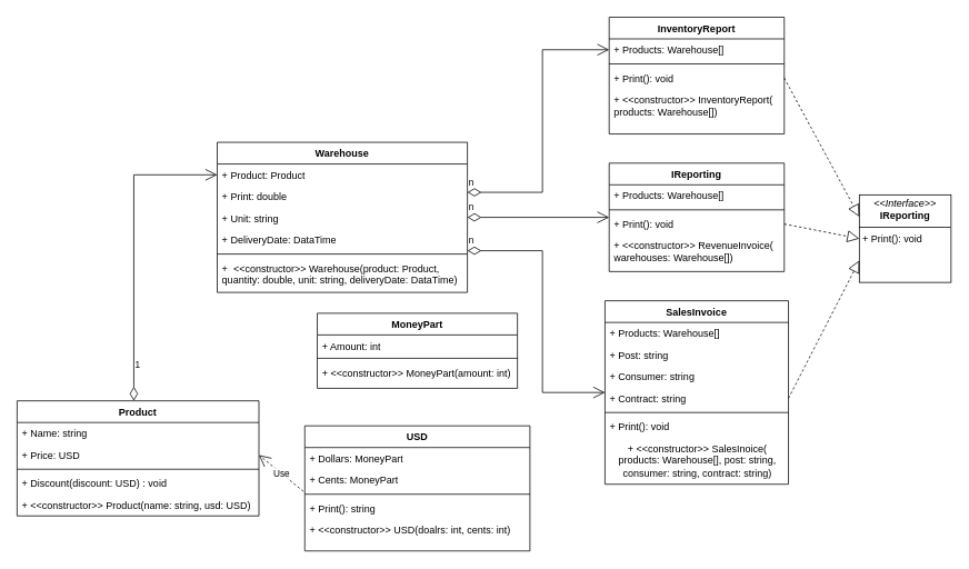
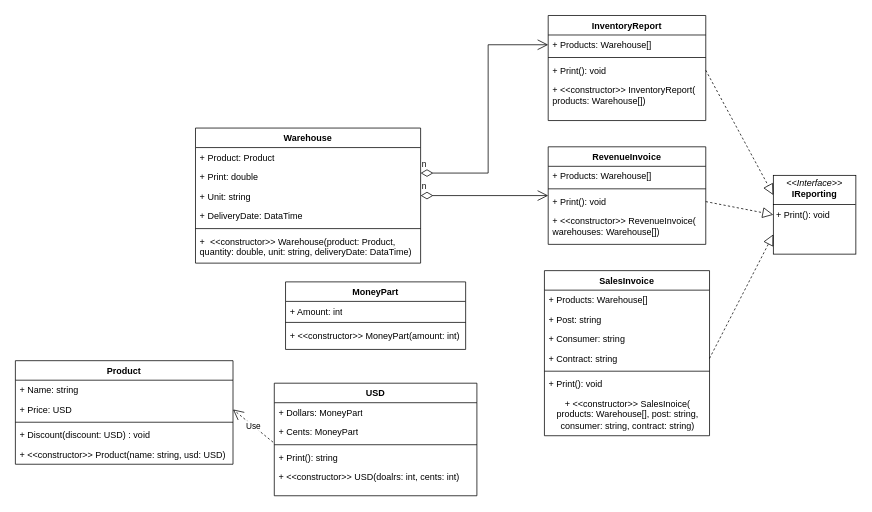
- <mxCell id="26" value="IReporting" style="swimlane;fontStyle=1;align=center;verticalAlign=top;childLayout=stackLayout;horizontal=1;startSize=26;horizontalStack=0;resizeParent=1;resizeParentMax=0;resizeLast=0;collapsible=1;marginBottom=0;whiteSpace=wrap;html=1;" vertex="1" parent="1"><mxGeometry x="730" y="195" width="210" height="130" as="geometry" /></mxCell>
+ <mxCell id="26" value="RevenueInvoice" style="swimlane;fontStyle=1;align=center;verticalAlign=top;childLayout=stackLayout;horizontal=1;startSize=26;horizontalStack=0;resizeParent=1;resizeParentMax=0;resizeLast=0;collapsible=1;marginBottom=0;whiteSpace=wrap;html=1;" vertex="1" parent="1"><mxGeometry x="730" y="195" width="210" height="130" as="geometry" /></mxCell>
- <mxCell id="47" value="1" style="endArrow=open;html=1;endSize=12;startArrow=diamondThin;startSize=14;startFill=0;edgeStyle=orthogonalEdgeStyle;align=left;verticalAlign=bottom;rounded=0;entryX=0;entryY=0.5;entryDx=0;entryDy=0;" edge="1" parent="1" source="12" target="19"><mxGeometry x="-0.82" relative="1" as="geometry"><mxPoint x="240" y="460" as="sourcePoint" /><mxPoint x="430" y="400" as="targetPoint" /><Array as="points"><mxPoint x="160" y="209" /></Array><mxPoint y="-1" as="offset" /></mxGeometry></mxCell>
- <mxCell id="51" value="n" style="endArrow=open;html=1;endSize=12;startArrow=diamondThin;startSize=14;startFill=0;edgeStyle=orthogonalEdgeStyle;align=left;verticalAlign=bottom;rounded=0;" edge="1" parent="1" source="18" target="31"><mxGeometry x="-1" y="3" relative="1" as="geometry"><mxPoint x="650" y="340" as="sourcePoint" /><mxPoint x="660" y="340" as="targetPoint" /><Array as="points"><mxPoint x="650" y="300" /><mxPoint x="650" y="470" /></Array></mxGeometry></mxCell>
